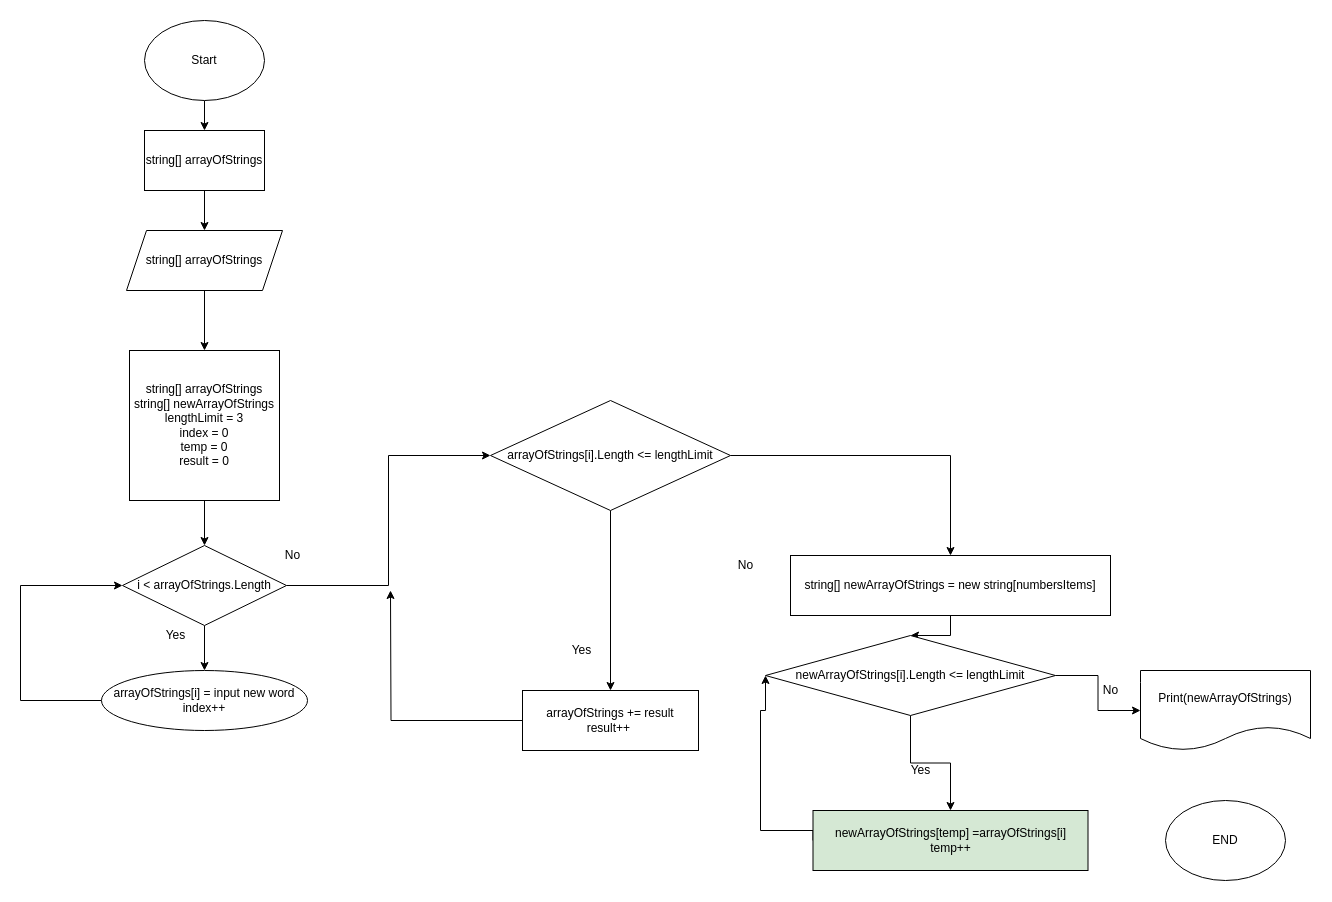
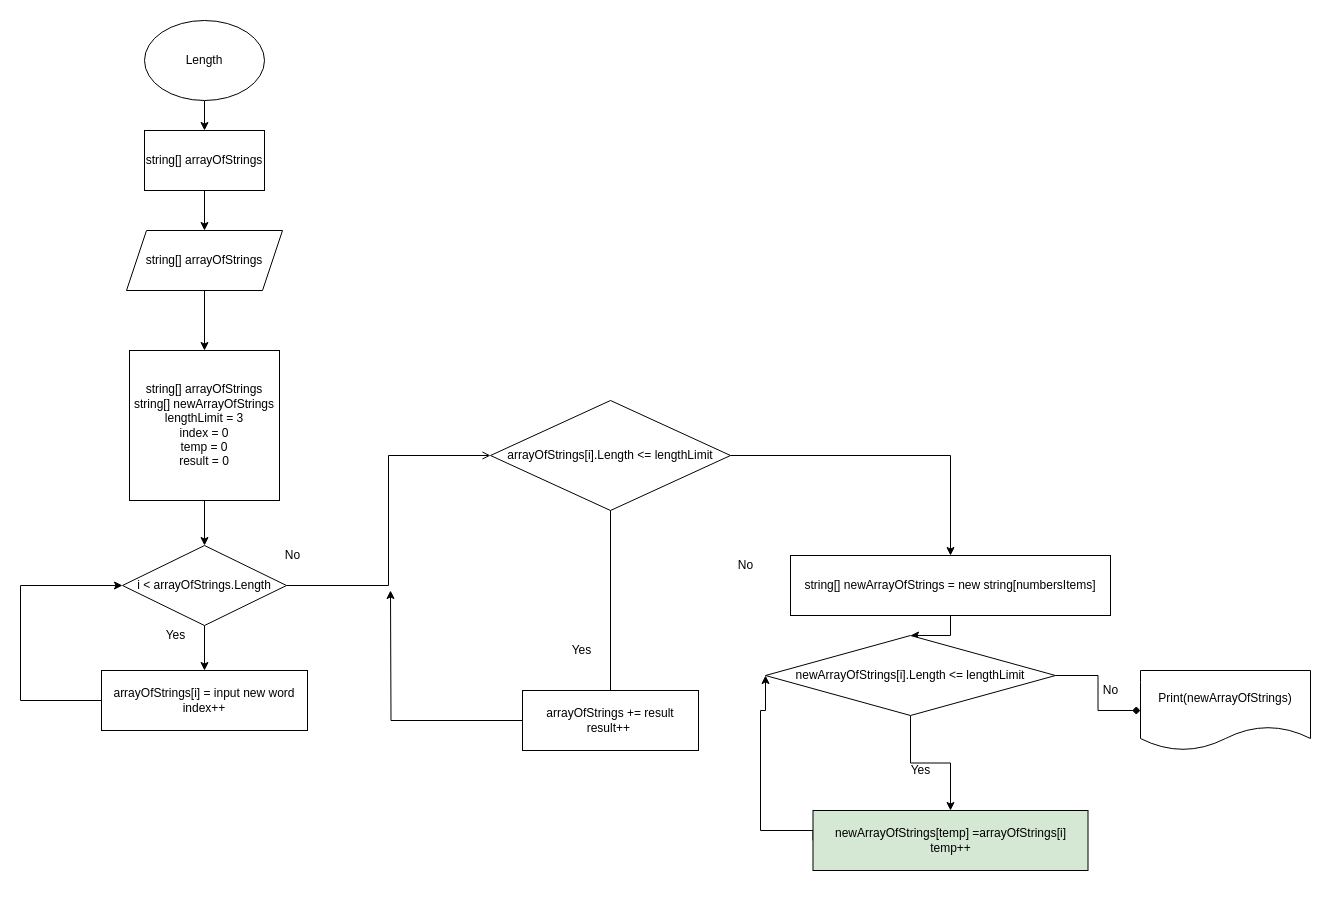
- <mxCell id="3" value="Start" style="ellipse;whiteSpace=wrap;html=1;" vertex="1" parent="1"><mxGeometry x="144" y="20" width="120" height="80" as="geometry" /></mxCell>
+ <mxCell id="3" value="Length" style="ellipse;whiteSpace=wrap;html=1;" vertex="1" parent="1"><mxGeometry x="144" y="20" width="120" height="80" as="geometry" /></mxCell>
- <mxCell id="12" style="edgeStyle=orthogonalEdgeStyle;rounded=0;orthogonalLoop=1;jettySize=auto;html=1;exitX=1;exitY=0.5;exitDx=0;exitDy=0;entryX=0;entryY=0.5;entryDx=0;entryDy=0;" edge="1" parent="1" source="13" target="6"><mxGeometry relative="1" as="geometry" /></mxCell>
+ <mxCell id="12" style="edgeStyle=orthogonalEdgeStyle;rounded=0;orthogonalLoop=1;jettySize=auto;html=1;exitX=1;exitY=0.5;exitDx=0;exitDy=0;entryX=0;entryY=0.5;entryDx=0;entryDy=0;endArrow=open;" edge="1" parent="1" source="13" target="6"><mxGeometry relative="1" as="geometry" /></mxCell>
- <mxCell id="4" value="" style="edgeStyle=orthogonalEdgeStyle;rounded=0;orthogonalLoop=1;jettySize=auto;html=1;" edge="1" parent="1" source="6" target="8"><mxGeometry relative="1" as="geometry" /></mxCell>
+ <mxCell id="4" value="" style="edgeStyle=orthogonalEdgeStyle;rounded=0;orthogonalLoop=1;jettySize=auto;html=1;endArrow=none;" edge="1" parent="1" source="6" target="8"><mxGeometry relative="1" as="geometry" /></mxCell>
- <mxCell id="25" value="arrayOfStrings[i] = input new word&lt;br&gt;index++" style="ellipse;whiteSpace=wrap;html=1;" vertex="1" parent="1"><mxGeometry x="101" y="670" width="206" height="60" as="geometry" /></mxCell>
+ <mxCell id="25" value="arrayOfStrings[i] = input new word&lt;br&gt;index++" style="rounded=0;whiteSpace=wrap;html=1;" vertex="1" parent="1"><mxGeometry x="101" y="670" width="206" height="60" as="geometry" /></mxCell>
- <mxCell id="29" value="" style="edgeStyle=orthogonalEdgeStyle;rounded=0;orthogonalLoop=1;jettySize=auto;html=1;" edge="1" parent="1" source="30" target="16"><mxGeometry relative="1" as="geometry" /></mxCell>
+ <mxCell id="29" value="" style="edgeStyle=orthogonalEdgeStyle;rounded=0;orthogonalLoop=1;jettySize=auto;html=1;endArrow=diamond;" edge="1" parent="1" source="30" target="16"><mxGeometry relative="1" as="geometry" /></mxCell>
- <mxCell id="17" value="END" style="ellipse;whiteSpace=wrap;html=1;" vertex="1" parent="1"><mxGeometry x="1165" y="800" width="120" height="80" as="geometry" /></mxCell>
